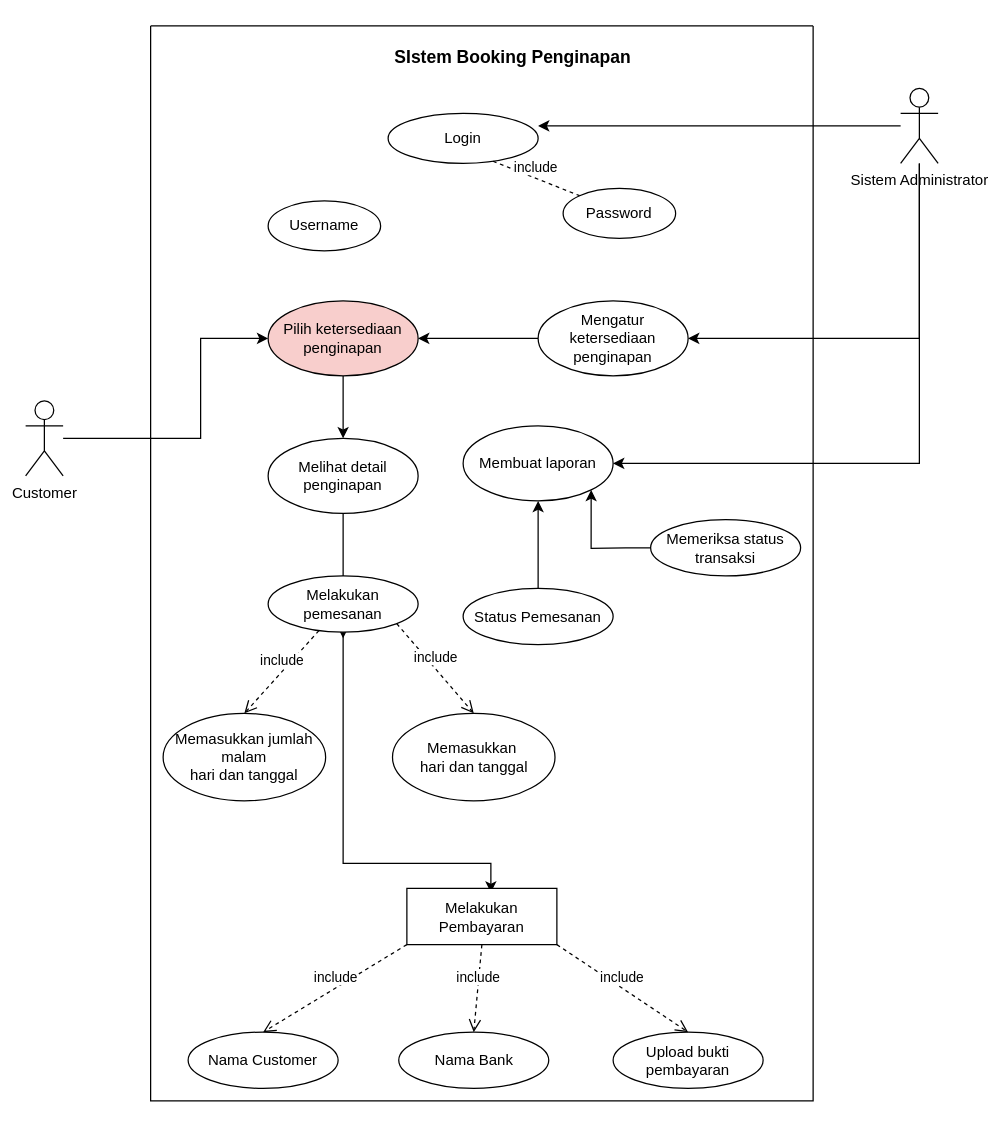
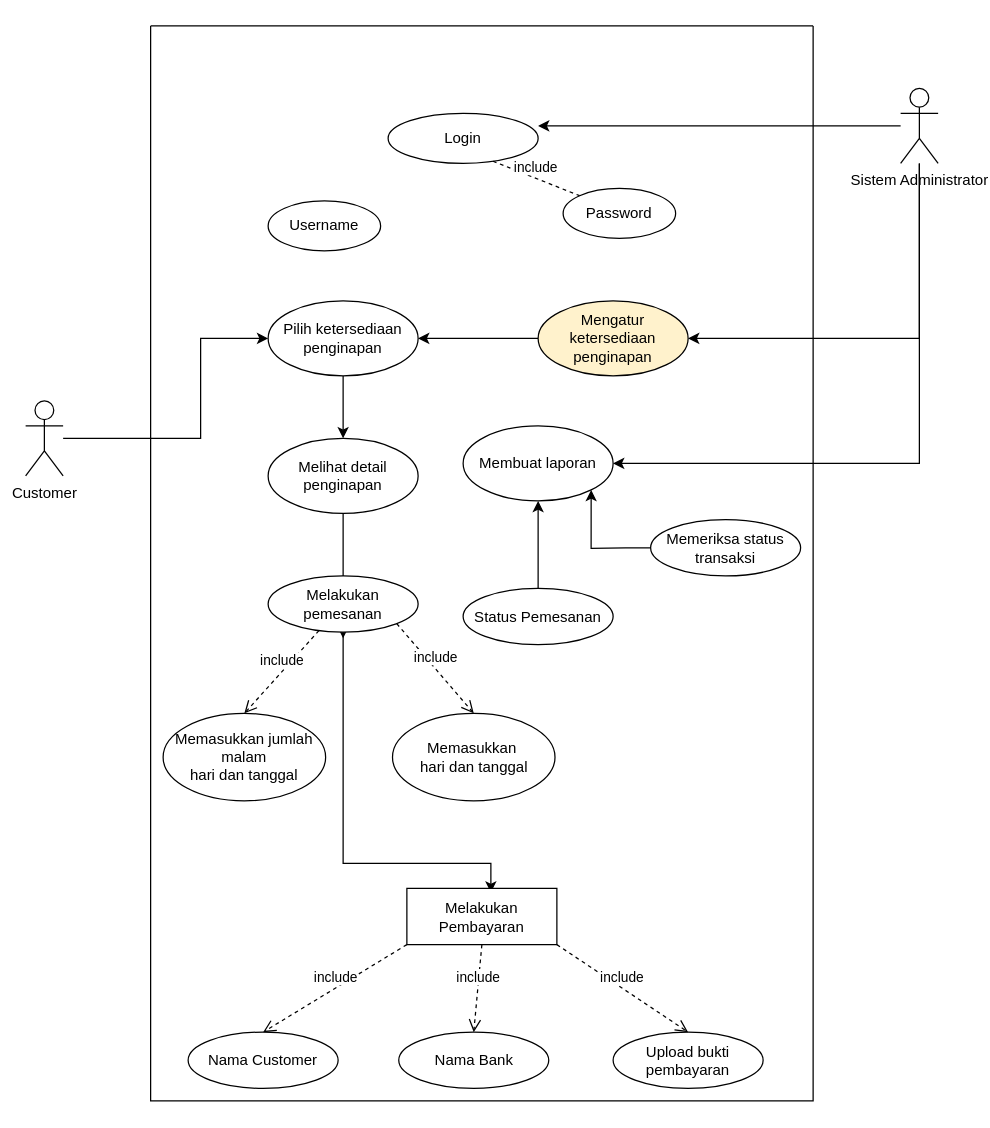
- <mxCell id="6" value="&lt;b&gt;&lt;font style=&quot;font-size: 14px&quot;&gt;SIstem Booking Penginapan&lt;/font&gt;&lt;/b&gt;" style="text;html=1;strokeColor=none;fillColor=none;align=center;verticalAlign=middle;whiteSpace=wrap;rounded=0;" vertex="1" parent="4"><mxGeometry x="150" y="10" width="280" height="30" as="geometry" /></mxCell>
- <mxCell id="7" value="Pilih ketersediaan penginapan" style="ellipse;whiteSpace=wrap;html=1;fillColor=#f8cecc;" vertex="1" parent="4"><mxGeometry x="94" y="220" width="120" height="60" as="geometry" /></mxCell>
+ <mxCell id="7" value="Pilih ketersediaan penginapan" style="ellipse;whiteSpace=wrap;html=1;" vertex="1" parent="4"><mxGeometry x="94" y="220" width="120" height="60" as="geometry" /></mxCell>
- <mxCell id="27" value="Mengatur ketersediaan penginapan" style="ellipse;whiteSpace=wrap;html=1;" vertex="1" parent="4"><mxGeometry x="310" y="220" width="120" height="60" as="geometry" /></mxCell>
+ <mxCell id="27" value="Mengatur ketersediaan penginapan" style="ellipse;whiteSpace=wrap;html=1;fillColor=#fff2cc;" vertex="1" parent="4"><mxGeometry x="310" y="220" width="120" height="60" as="geometry" /></mxCell>
